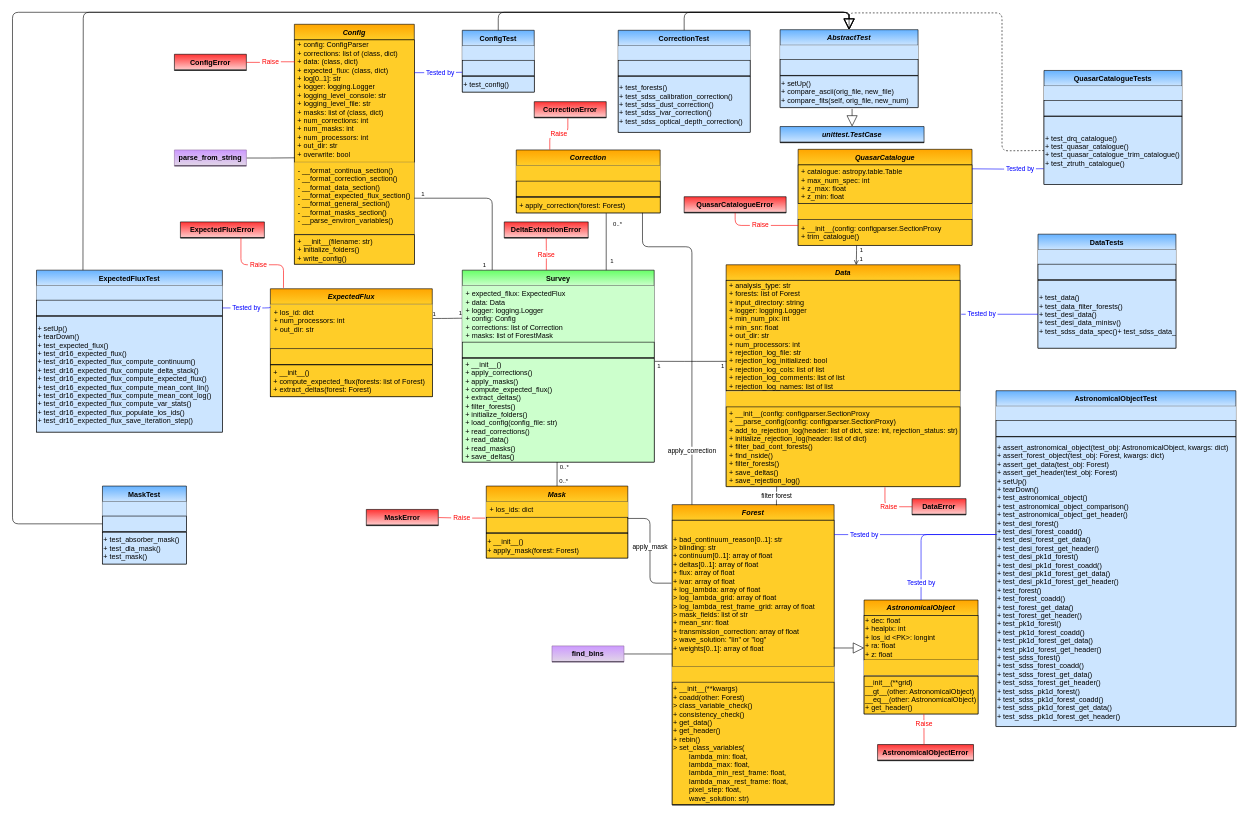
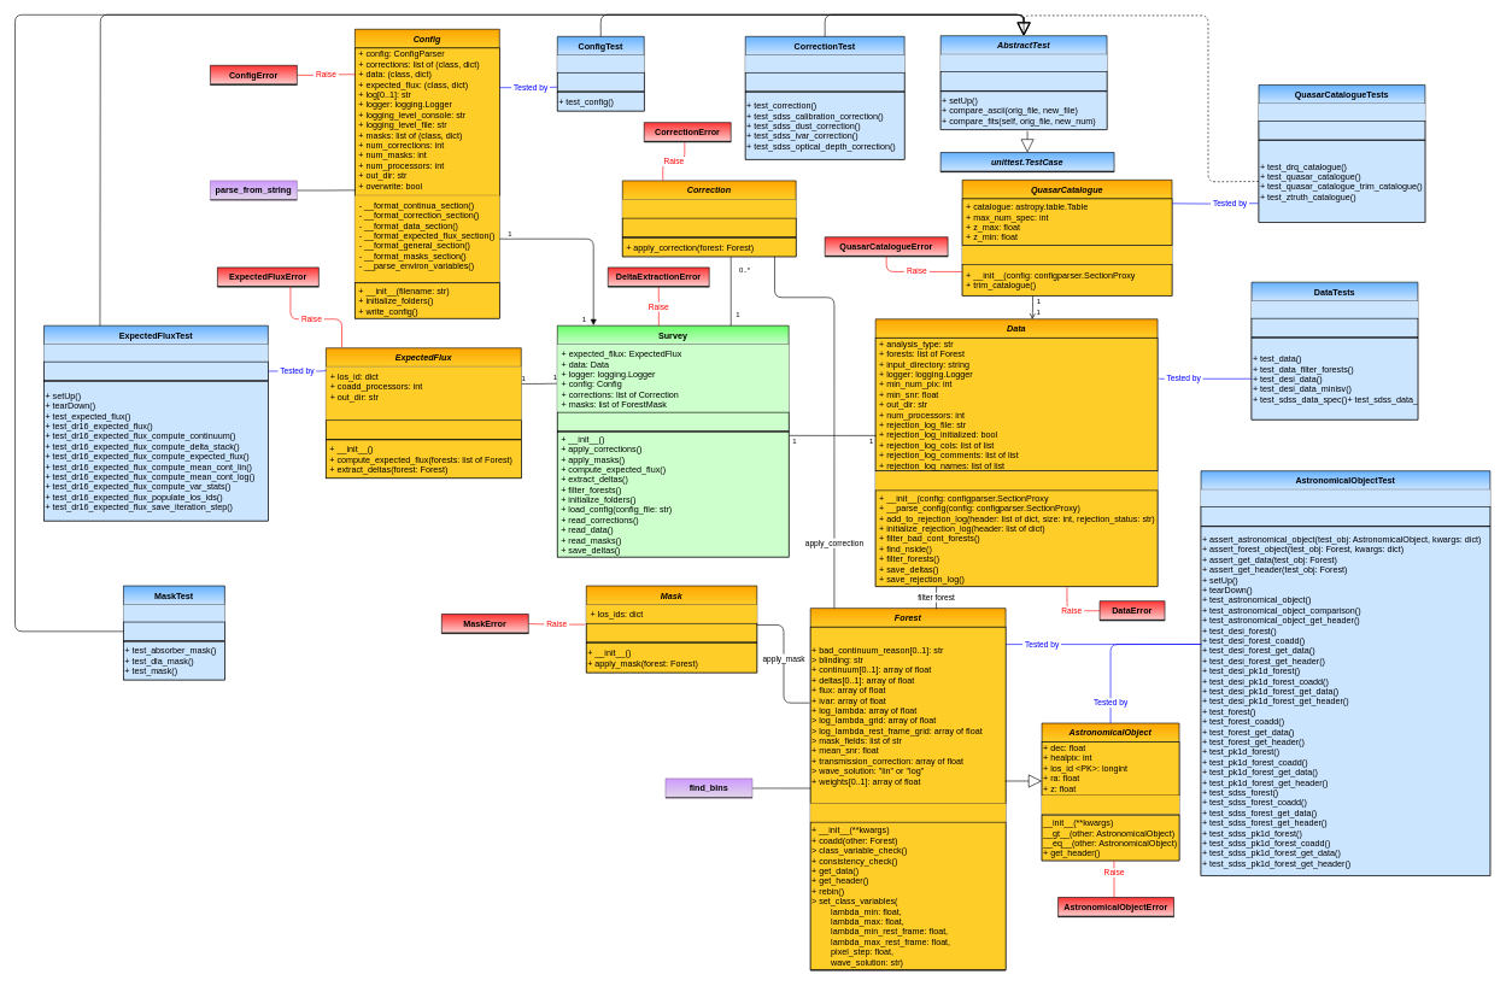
- <mxCell id="74" value="+ test_forests()&#10;+ test_sdss_calibration_correction()&#10;+ test_sdss_dust_correction()&#10;+ test_sdss_ivar_correction()&#10;+ test_sdss_optical_depth_correction()" style="text;strokeColor=#000000;align=left;verticalAlign=middle;overflow=hidden;rotatable=0;points=[[0,0.5],[1,0.5]];portConstraint=eastwest;rounded=0;shadow=0;glass=0;comic=0;fontStyle=0;gradientColor=none;swimlaneFillColor=#ffffff;gradientDirection=north;startSize=26;fillColor=#CCE5FF;" parent="70" vertex="1"><mxGeometry y="77" width="220" height="93" as="geometry" /></mxCell>
+ <mxCell id="74" value="+ test_correction()&#10;+ test_sdss_calibration_correction()&#10;+ test_sdss_dust_correction()&#10;+ test_sdss_ivar_correction()&#10;+ test_sdss_optical_depth_correction()" style="text;strokeColor=#000000;align=left;verticalAlign=middle;overflow=hidden;rotatable=0;points=[[0,0.5],[1,0.5]];portConstraint=eastwest;rounded=0;shadow=0;glass=0;comic=0;fontStyle=0;gradientColor=none;swimlaneFillColor=#ffffff;gradientDirection=north;startSize=26;fillColor=#CCE5FF;" parent="70" vertex="1"><mxGeometry y="77" width="220" height="93" as="geometry" /></mxCell>
- <mxCell id="38" value="" style="endArrow=none;html=1;edgeStyle=orthogonalEdgeStyle;exitX=1;exitY=0.5;exitDx=0;exitDy=0;entryX=0.156;entryY=-0.001;entryDx=0;entryDy=0;entryPerimeter=0;" parent="1" source="35" target="8" edge="1"><mxGeometry relative="1" as="geometry"><mxPoint x="710" y="233" as="sourcePoint" /><mxPoint x="820" y="440" as="targetPoint" /><Array as="points"><mxPoint x="820" y="330" /></Array></mxGeometry></mxCell>
+ <mxCell id="38" value="" style="endArrow=block;html=1;edgeStyle=orthogonalEdgeStyle;exitX=1;exitY=0.5;exitDx=0;exitDy=0;entryX=0.156;entryY=-0.001;entryDx=0;entryDy=0;entryPerimeter=0;" parent="1" source="35" target="8" edge="1"><mxGeometry relative="1" as="geometry"><mxPoint x="710" y="233" as="sourcePoint" /><mxPoint x="820" y="440" as="targetPoint" /><Array as="points"><mxPoint x="820" y="330" /></Array></mxGeometry></mxCell>
- <mxCell id="29" value="+ los_id: dict&#10;+ num_processors: int&#10;+ out_dir: str" style="text;strokeColor=none;fillColor=#ffcd28;align=left;verticalAlign=top;spacingLeft=4;spacingRight=4;overflow=hidden;rotatable=0;points=[[0,0.5],[1,0.5]];portConstraint=eastwest;gradientColor=none;" parent="28" vertex="1"><mxGeometry y="26" width="270" height="74" as="geometry" /></mxCell>
+ <mxCell id="29" value="+ los_id: dict&#10;+ coadd_processors: int&#10;+ out_dir: str" style="text;strokeColor=none;fillColor=#ffcd28;align=left;verticalAlign=top;spacingLeft=4;spacingRight=4;overflow=hidden;rotatable=0;points=[[0,0.5],[1,0.5]];portConstraint=eastwest;gradientColor=none;" parent="28" vertex="1"><mxGeometry y="26" width="270" height="74" as="geometry" /></mxCell>
- <mxCell id="2" value="" style="endArrow=none;html=1;edgeStyle=orthogonalEdgeStyle;entryX=0.494;entryY=0.984;entryDx=0;entryDy=0;entryPerimeter=0;exitX=0.5;exitY=0;exitDx=0;exitDy=0;" parent="1" source="18" target="12" edge="1"><mxGeometry relative="1" as="geometry"><mxPoint x="923" y="870" as="sourcePoint" /><mxPoint x="1220" y="526" as="targetPoint" /><Array as="points"><mxPoint x="928" y="820" /><mxPoint x="928" y="820" /></Array></mxGeometry></mxCell>
- <mxCell id="3" value="0..*" style="resizable=0;html=1;align=left;verticalAlign=bottom;labelBackgroundColor=#ffffff;fontSize=10;" parent="2" connectable="0" vertex="1"><mxGeometry x="-1" relative="1" as="geometry"><mxPoint x="2" as="offset" /></mxGeometry></mxCell>
- <mxCell id="4" value="0..*" style="resizable=0;html=1;align=right;verticalAlign=bottom;labelBackgroundColor=#ffffff;fontSize=10;" parent="2" connectable="0" vertex="1"><mxGeometry x="1" relative="1" as="geometry"><mxPoint x="19.92" y="18.67" as="offset" /></mxGeometry></mxCell>
- <mxCell id="108" value="__init__(**grid)&#10;__gt__(other: AstronomicalObject)&#10;__eq__(other: AstronomicalObject)&#10;+ get_header()" style="text;strokeColor=#000000;fillColor=#ffcd28;align=left;verticalAlign=middle;overflow=hidden;rotatable=0;points=[[0,0.5],[1,0.5]];portConstraint=eastwest;rounded=0;shadow=0;glass=0;comic=0;fontStyle=0;gradientColor=none;swimlaneFillColor=#ffffff;gradientDirection=north;startSize=26;" parent="104" vertex="1"><mxGeometry y="127" width="190" height="63" as="geometry" /></mxCell>
+ <mxCell id="108" value="__init__(**kwargs)&#10;__gt__(other: AstronomicalObject)&#10;__eq__(other: AstronomicalObject)&#10;+ get_header()" style="text;strokeColor=#000000;fillColor=#ffcd28;align=left;verticalAlign=middle;overflow=hidden;rotatable=0;points=[[0,0.5],[1,0.5]];portConstraint=eastwest;rounded=0;shadow=0;glass=0;comic=0;fontStyle=0;gradientColor=none;swimlaneFillColor=#ffffff;gradientDirection=north;startSize=26;" parent="104" vertex="1"><mxGeometry y="127" width="190" height="63" as="geometry" /></mxCell>
